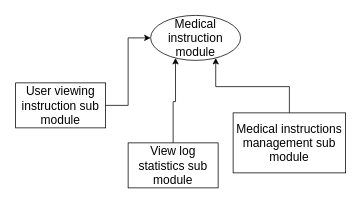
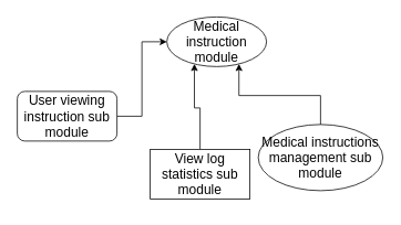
- <mxCell id="4" value="&lt;p class=&quot;MsoNormal&quot; style=&quot;margin: 0cm ; font-size: medium ; font-family: &amp;#34;calibri&amp;#34; , sans-serif&quot;&gt;&lt;span lang=&quot;EN-HK&quot;&gt;User viewing instruction sub module&lt;/span&gt;&lt;/p&gt;" style="rounded=0;whiteSpace=wrap;html=1;" vertex="1" parent="1"><mxGeometry x="20" y="110" width="120" height="60" as="geometry" /></mxCell>
+ <mxCell id="4" value="&lt;p class=&quot;MsoNormal&quot; style=&quot;margin: 0cm ; font-size: medium ; font-family: &amp;#34;calibri&amp;#34; , sans-serif&quot;&gt;&lt;span lang=&quot;EN-HK&quot;&gt;User viewing instruction sub module&lt;/span&gt;&lt;/p&gt;" style="whiteSpace=wrap;html=1;rounded=1;" vertex="1" parent="1"><mxGeometry x="20" y="110" width="120" height="60" as="geometry" /></mxCell>
- <mxCell id="8" value="&lt;p class=&quot;MsoNormal&quot; style=&quot;margin: 0cm ; font-size: medium ; font-family: &amp;#34;calibri&amp;#34; , sans-serif&quot;&gt;&lt;span lang=&quot;EN-HK&quot;&gt;Medical instructions management sub module&lt;/span&gt;&lt;/p&gt;" style="rounded=0;whiteSpace=wrap;html=1;" vertex="1" parent="1"><mxGeometry x="310" y="150" width="150" height="80" as="geometry" /></mxCell>
+ <mxCell id="8" value="&lt;p class=&quot;MsoNormal&quot; style=&quot;margin: 0cm ; font-size: medium ; font-family: &amp;#34;calibri&amp;#34; , sans-serif&quot;&gt;&lt;span lang=&quot;EN-HK&quot;&gt;Medical instructions management sub module&lt;/span&gt;&lt;/p&gt;" style="ellipse;whiteSpace=wrap;html=1;" vertex="1" parent="1"><mxGeometry x="310" y="150" width="150" height="80" as="geometry" /></mxCell>
- <mxCell id="6" value="&lt;p class=&quot;MsoNormal&quot; style=&quot;margin: 0cm ; font-size: medium ; font-family: &amp;#34;calibri&amp;#34; , sans-serif&quot;&gt;&lt;span lang=&quot;EN-HK&quot;&gt;View log statistics sub module&lt;/span&gt;&lt;/p&gt;" style="rounded=0;whiteSpace=wrap;html=1;" vertex="1" parent="1"><mxGeometry x="170" y="190" width="120" height="60" as="geometry" /></mxCell>
+ <mxCell id="6" value="&lt;p class=&quot;MsoNormal&quot; style=&quot;margin: 0cm ; font-size: medium ; font-family: &amp;#34;calibri&amp;#34; , sans-serif&quot;&gt;&lt;span lang=&quot;EN-HK&quot;&gt;View log statistics sub module&lt;/span&gt;&lt;/p&gt;" style="rounded=0;whiteSpace=wrap;html=1;" vertex="1" parent="1"><mxGeometry x="180" y="180" width="120" height="60" as="geometry" /></mxCell>
